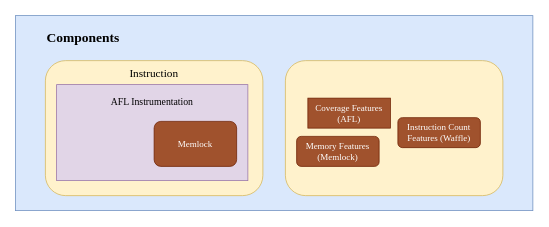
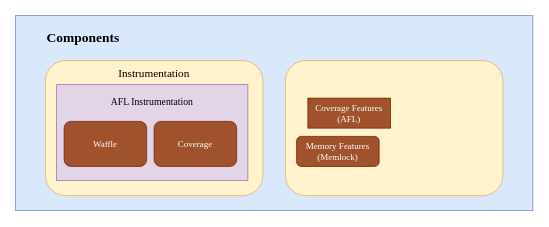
- <mxCell id="6" value="&lt;font style=&quot;font-size: 15px&quot;&gt;Instruction&lt;/font&gt;" style="text;html=1;strokeColor=none;fillColor=none;align=center;verticalAlign=middle;whiteSpace=wrap;rounded=0;fontFamily=Georgia;" vertex="1" parent="1"><mxGeometry x="185" y="86" width="40" height="20" as="geometry" /></mxCell>
+ <mxCell id="6" value="&lt;font style=&quot;font-size: 15px&quot;&gt;Instrumentation&lt;/font&gt;" style="text;html=1;strokeColor=none;fillColor=none;align=center;verticalAlign=middle;whiteSpace=wrap;rounded=0;fontFamily=Georgia;" vertex="1" parent="1"><mxGeometry x="185" y="86" width="40" height="20" as="geometry" /></mxCell>
- <mxCell id="13" value="Instruction Count Features (Waffle)" style="rounded=1;whiteSpace=wrap;html=1;fontFamily=Georgia;fillColor=#a0522d;strokeColor=#6D1F00;fontColor=#ffffff;" vertex="1" parent="1"><mxGeometry x="530" y="156" width="110" height="40" as="geometry" /></mxCell>
+ <mxCell id="10" value="Waffle" style="rounded=1;whiteSpace=wrap;html=1;fontFamily=Georgia;fillColor=#a0522d;strokeColor=#6D1F00;fontColor=#ffffff;" vertex="1" parent="1"><mxGeometry x="85" y="161" width="110" height="60" as="geometry" /></mxCell>
- <mxCell id="9" value="Memlock" style="rounded=1;whiteSpace=wrap;html=1;fontFamily=Georgia;fillColor=#a0522d;strokeColor=#6D1F00;fontColor=#ffffff;" vertex="1" parent="1"><mxGeometry x="205" y="161" width="110" height="60" as="geometry" /></mxCell>
+ <mxCell id="9" value="Coverage" style="rounded=1;whiteSpace=wrap;html=1;fontFamily=Georgia;fillColor=#a0522d;strokeColor=#6D1F00;fontColor=#ffffff;" vertex="1" parent="1"><mxGeometry x="205" y="161" width="110" height="60" as="geometry" /></mxCell>
